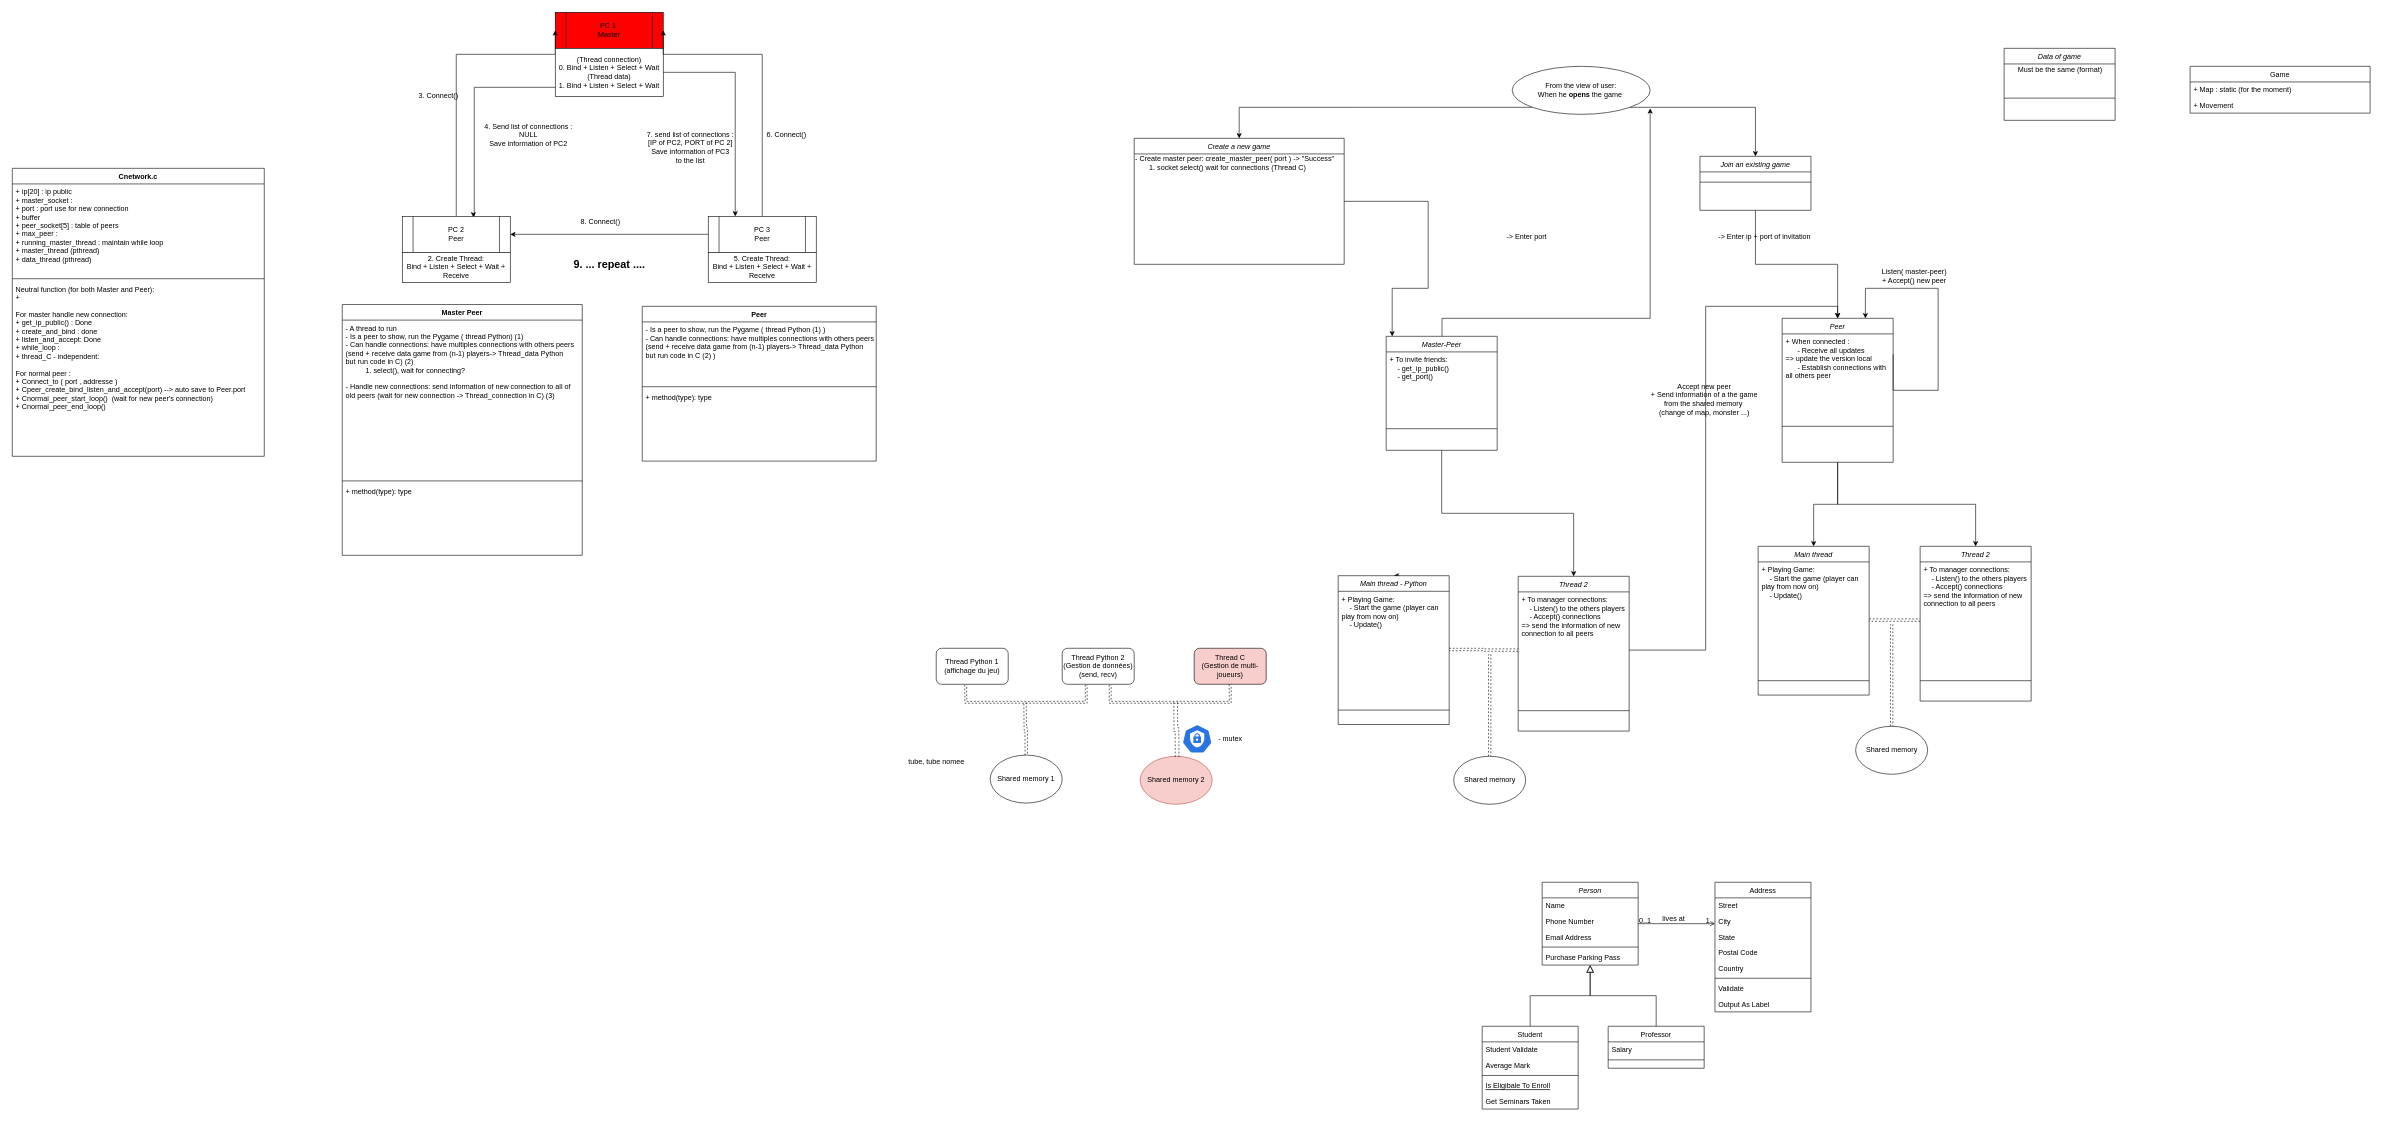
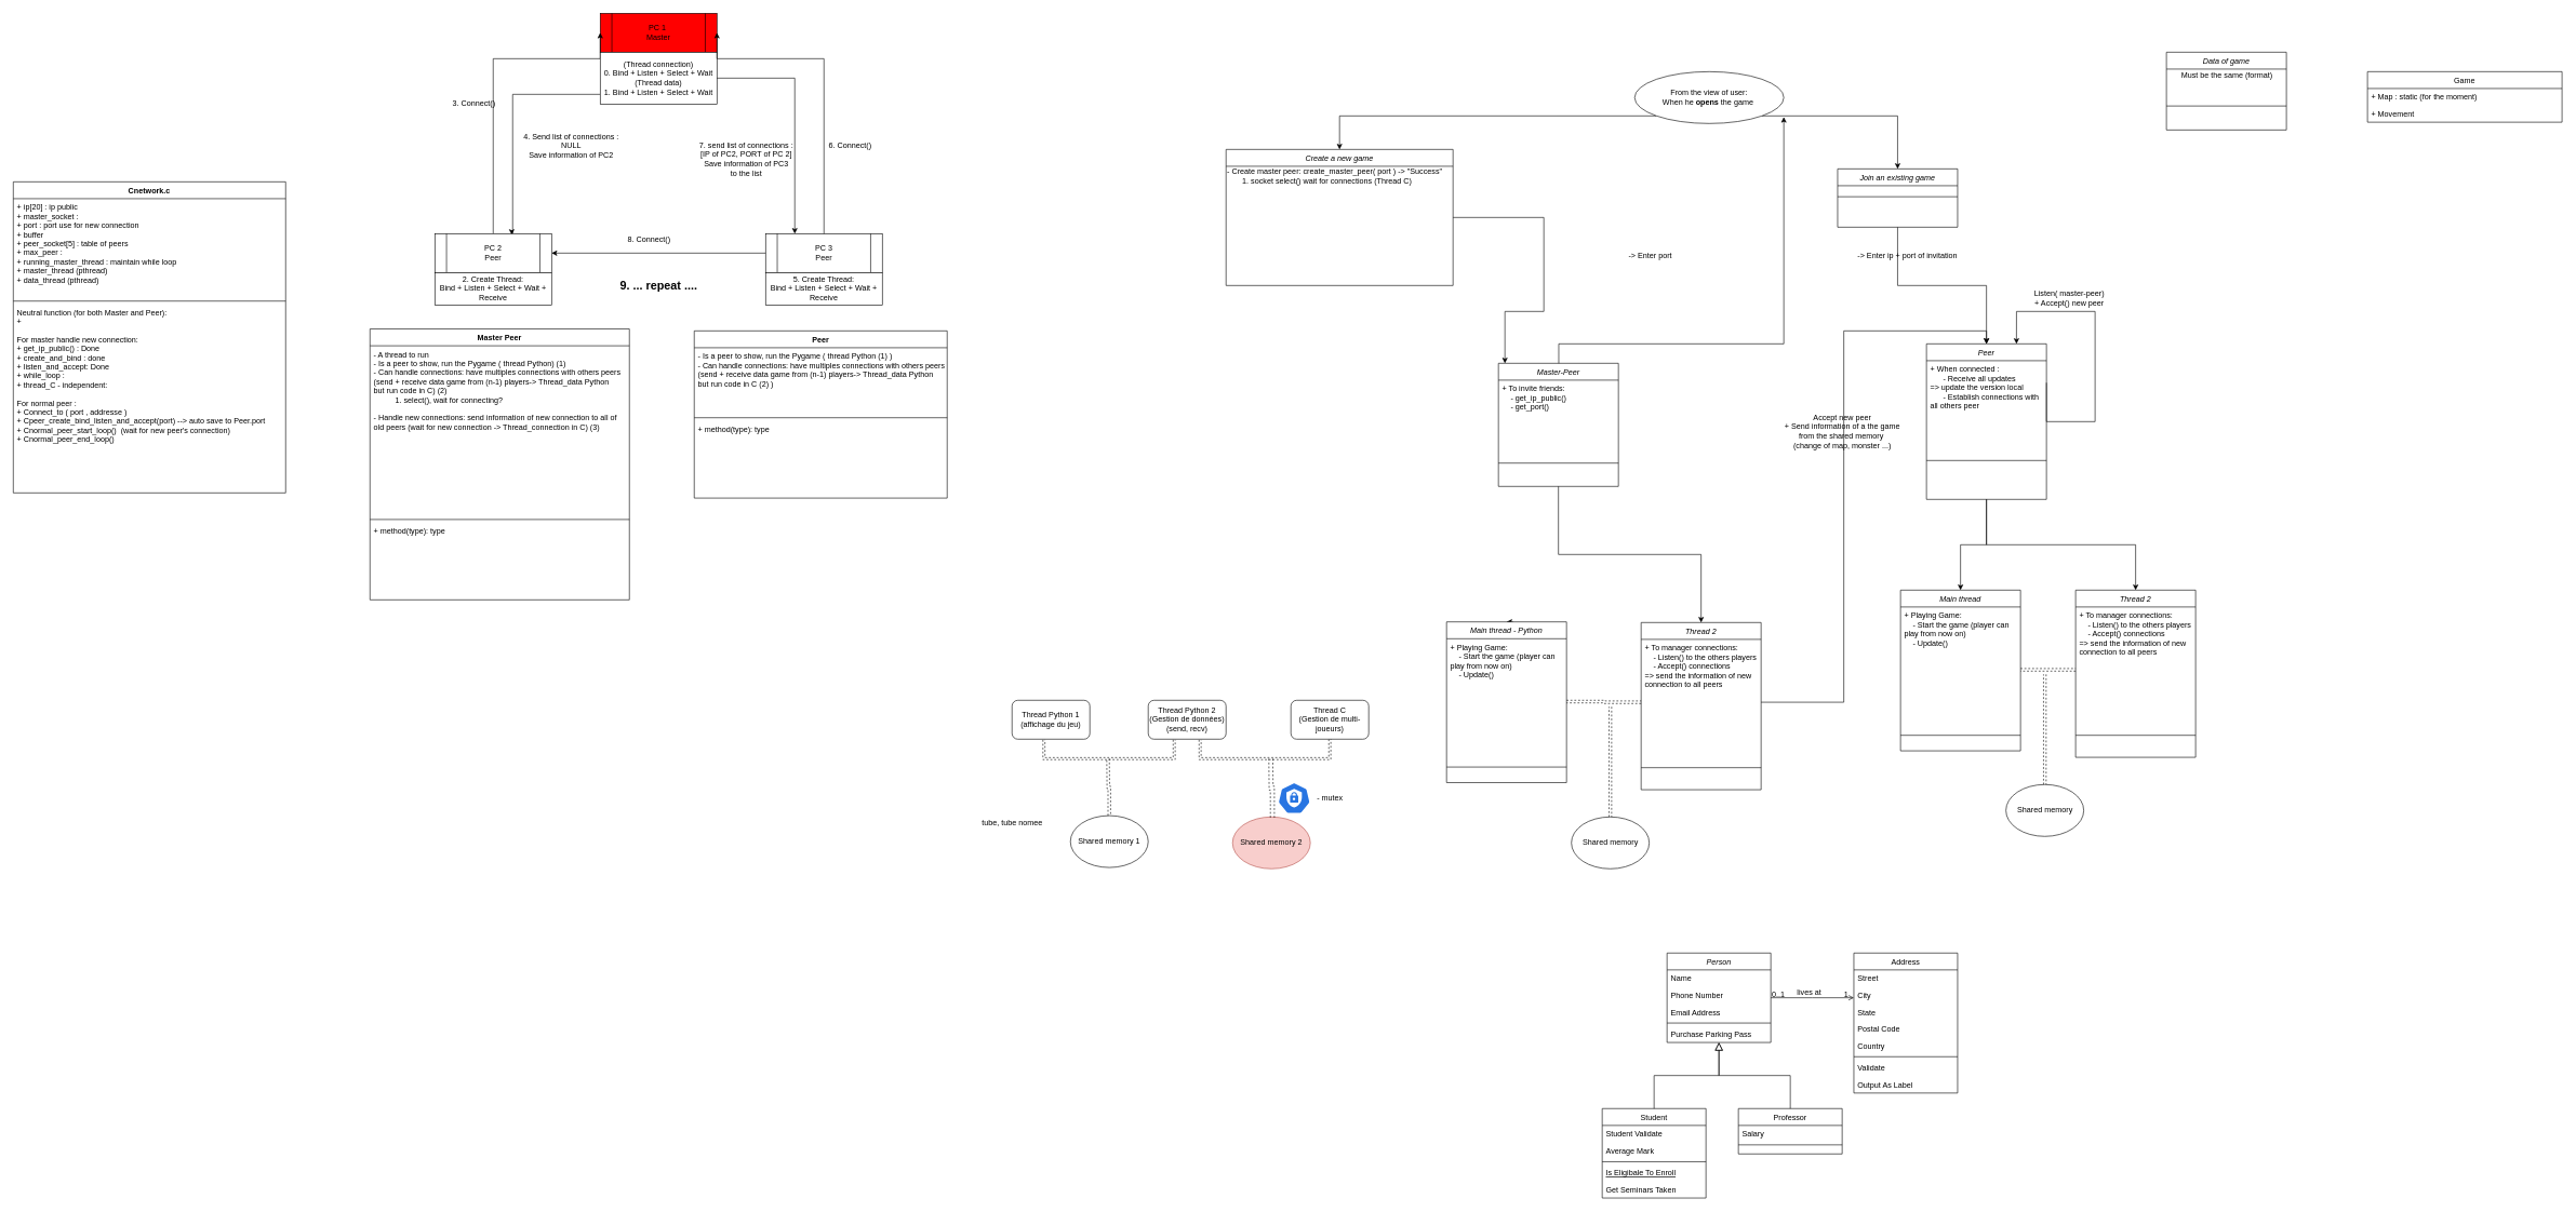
- <mxCell id="123" value="Thread C&lt;br&gt;(Gestion de multi-joueurs)" style="rounded=1;whiteSpace=wrap;html=1;fillColor=#f8cecc;" parent="1" vertex="1"><mxGeometry x="1990" y="1080" width="120" height="60" as="geometry" /></mxCell>
+ <mxCell id="123" value="Thread C&lt;br&gt;(Gestion de multi-joueurs)" style="rounded=1;whiteSpace=wrap;html=1;" parent="1" vertex="1"><mxGeometry x="1990" y="1080" width="120" height="60" as="geometry" /></mxCell>
